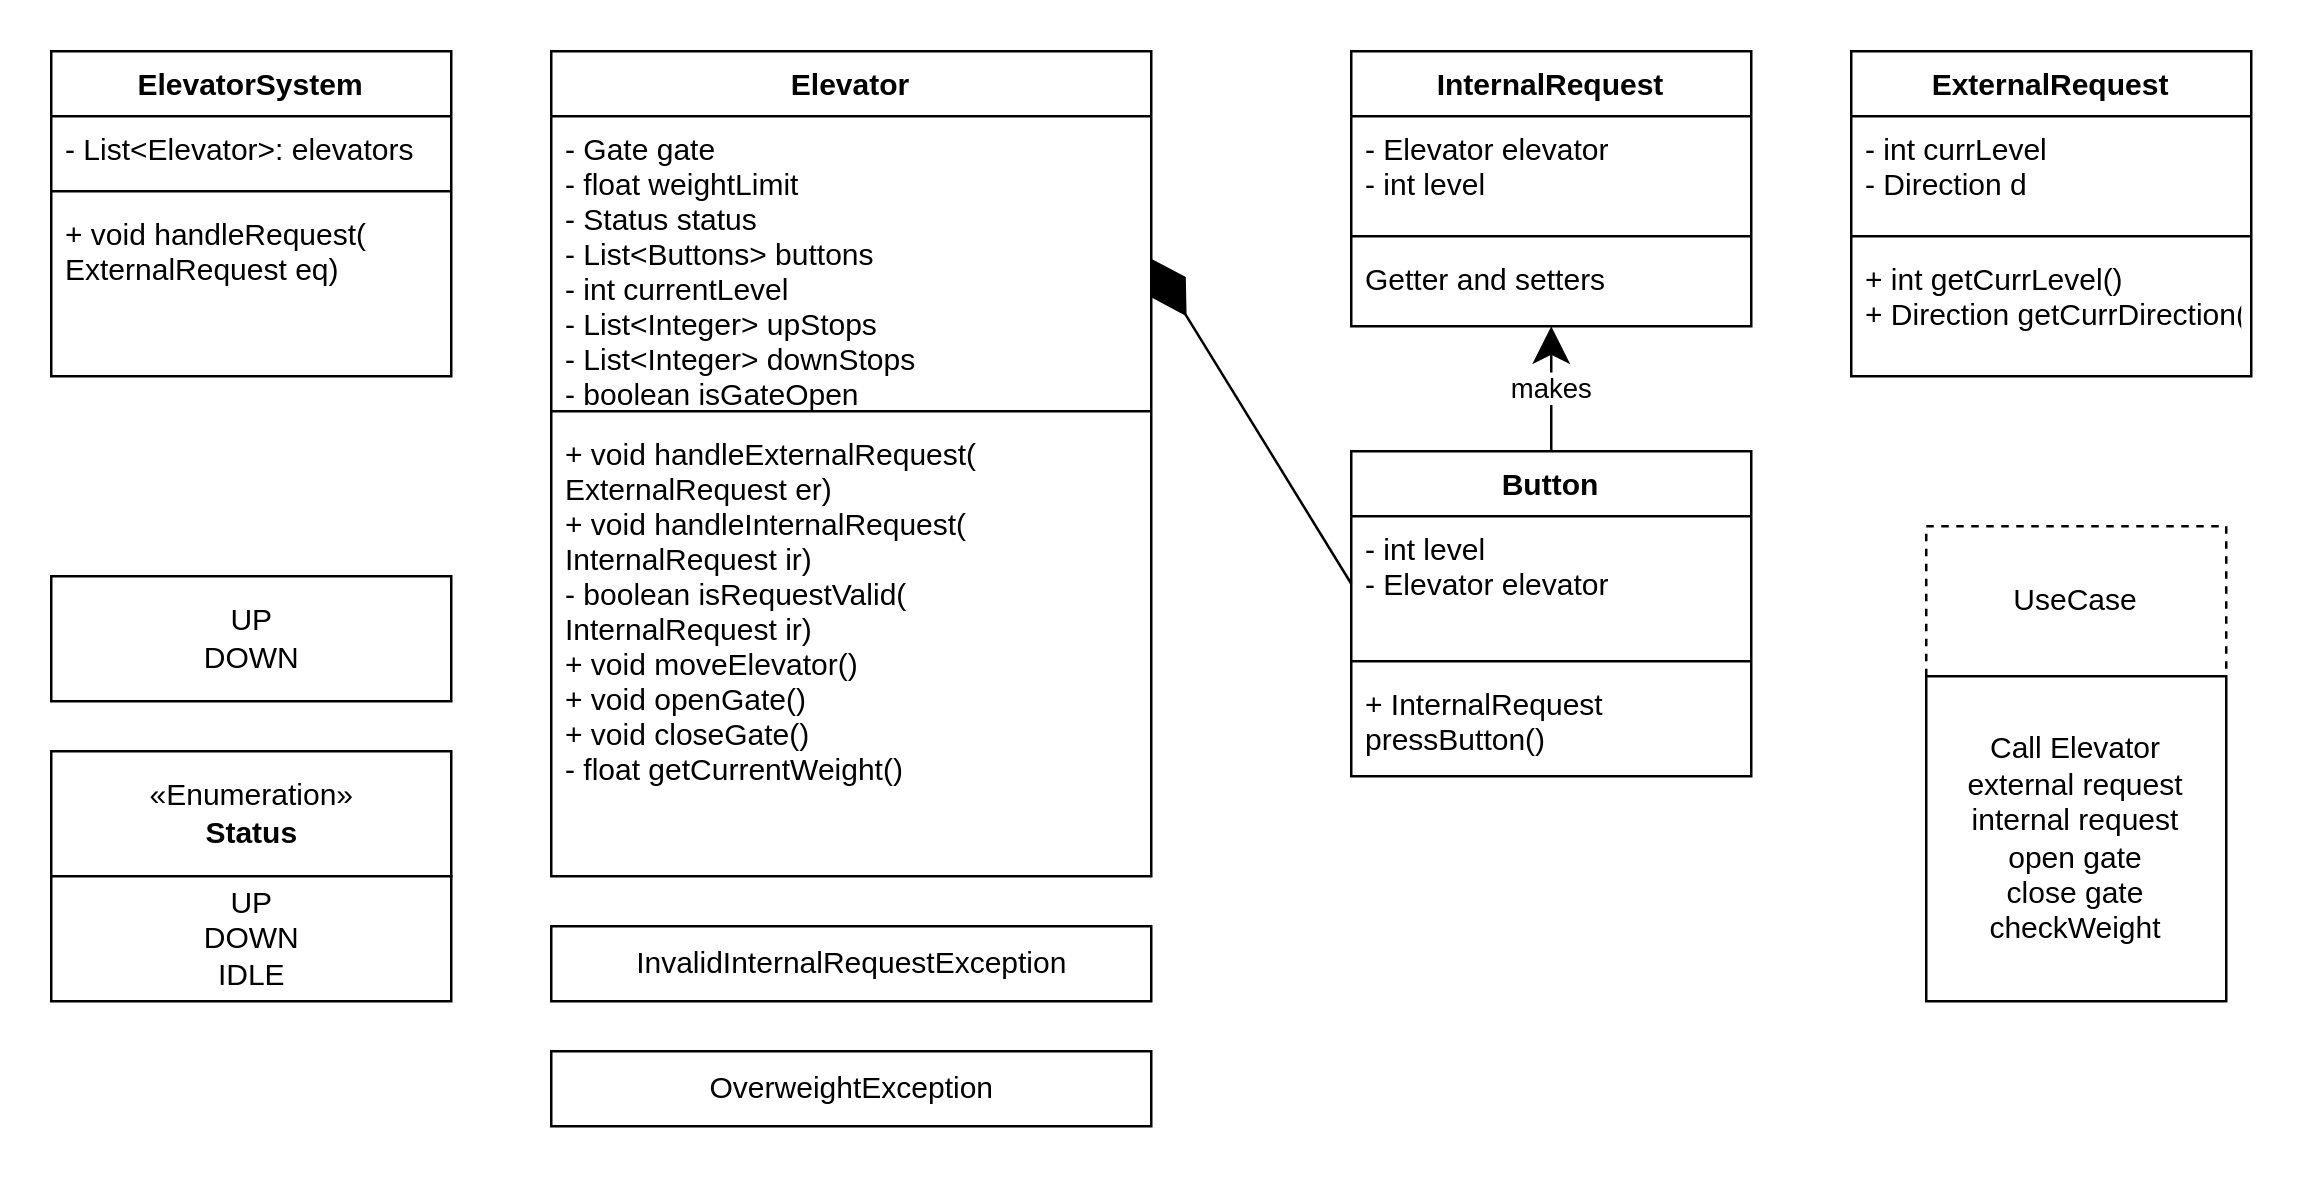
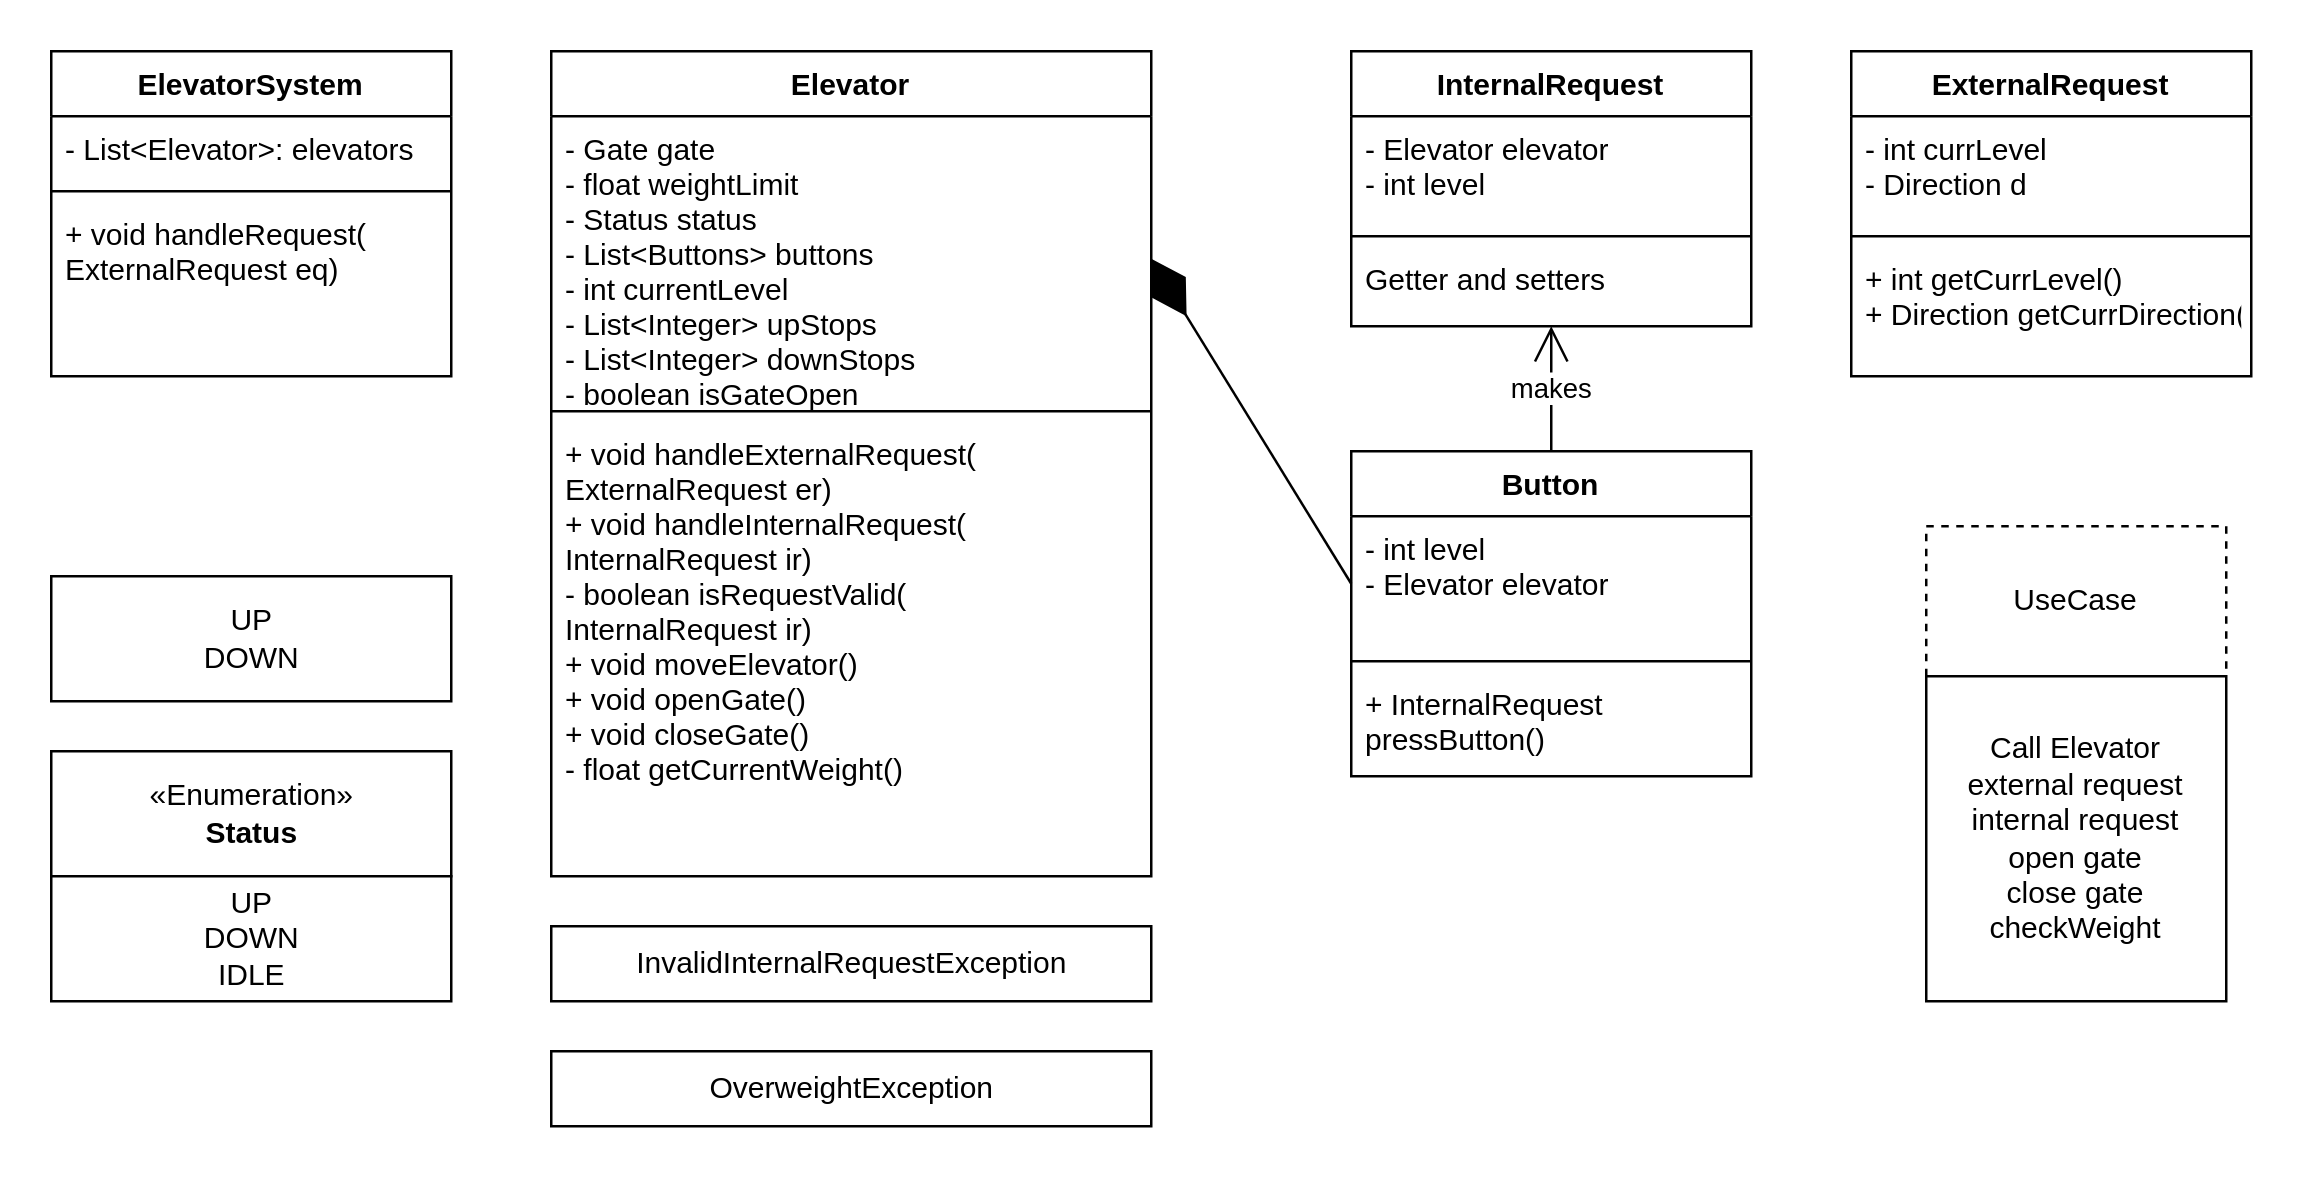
- <mxCell id="33" value="makes" style="endArrow=classic;endFill=1;endSize=12;html=1;exitX=0.5;exitY=0;exitDx=0;exitDy=0;" edge="1" parent="1" source="17" target="24"><mxGeometry width="160" relative="1" as="geometry"><mxPoint x="430" y="230" as="sourcePoint" /><mxPoint x="615" y="131" as="targetPoint" /></mxGeometry></mxCell>
+ <mxCell id="33" value="makes" style="endArrow=open;endFill=1;endSize=12;html=1;exitX=0.5;exitY=0;exitDx=0;exitDy=0;" edge="1" parent="1" source="17" target="24"><mxGeometry width="160" relative="1" as="geometry"><mxPoint x="430" y="230" as="sourcePoint" /><mxPoint x="615" y="131" as="targetPoint" /></mxGeometry></mxCell>
